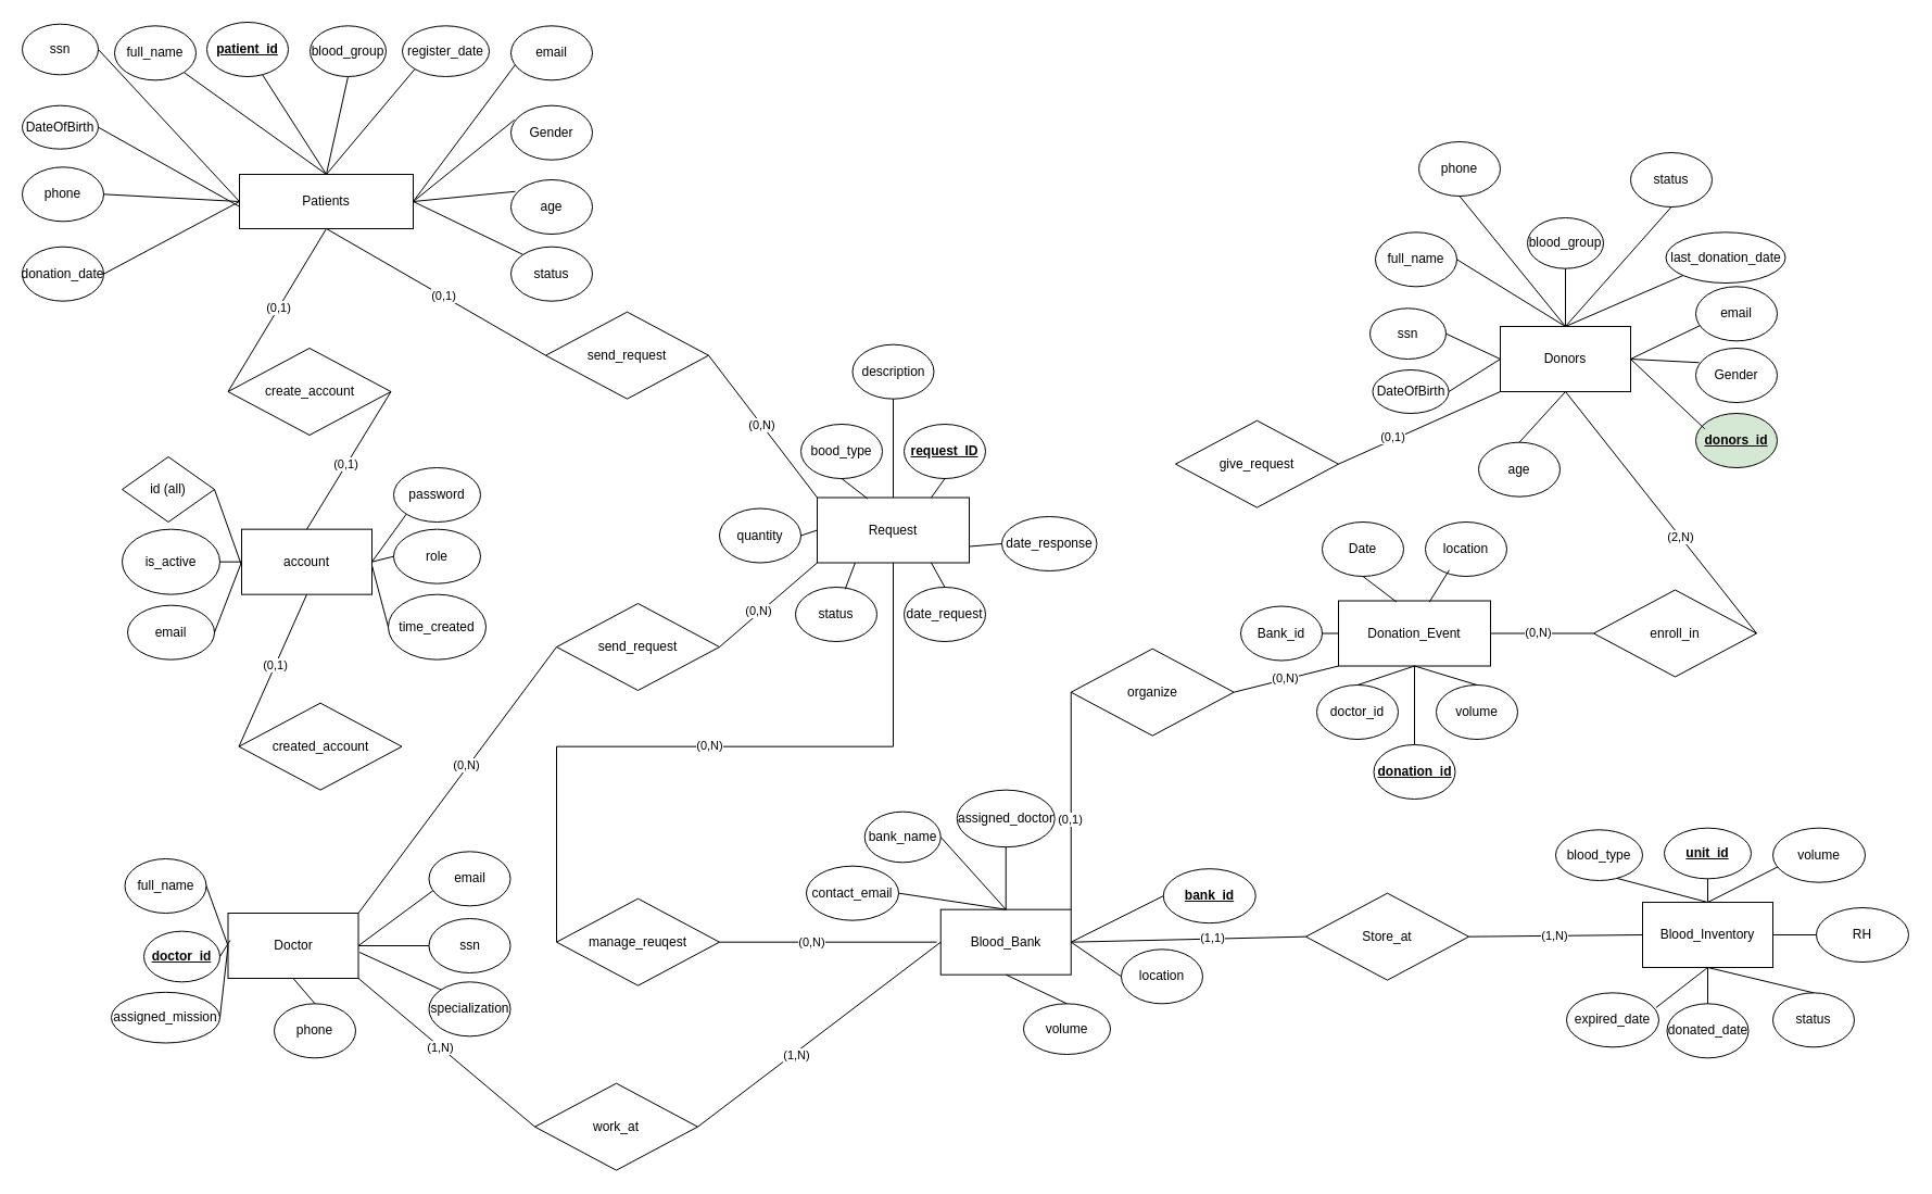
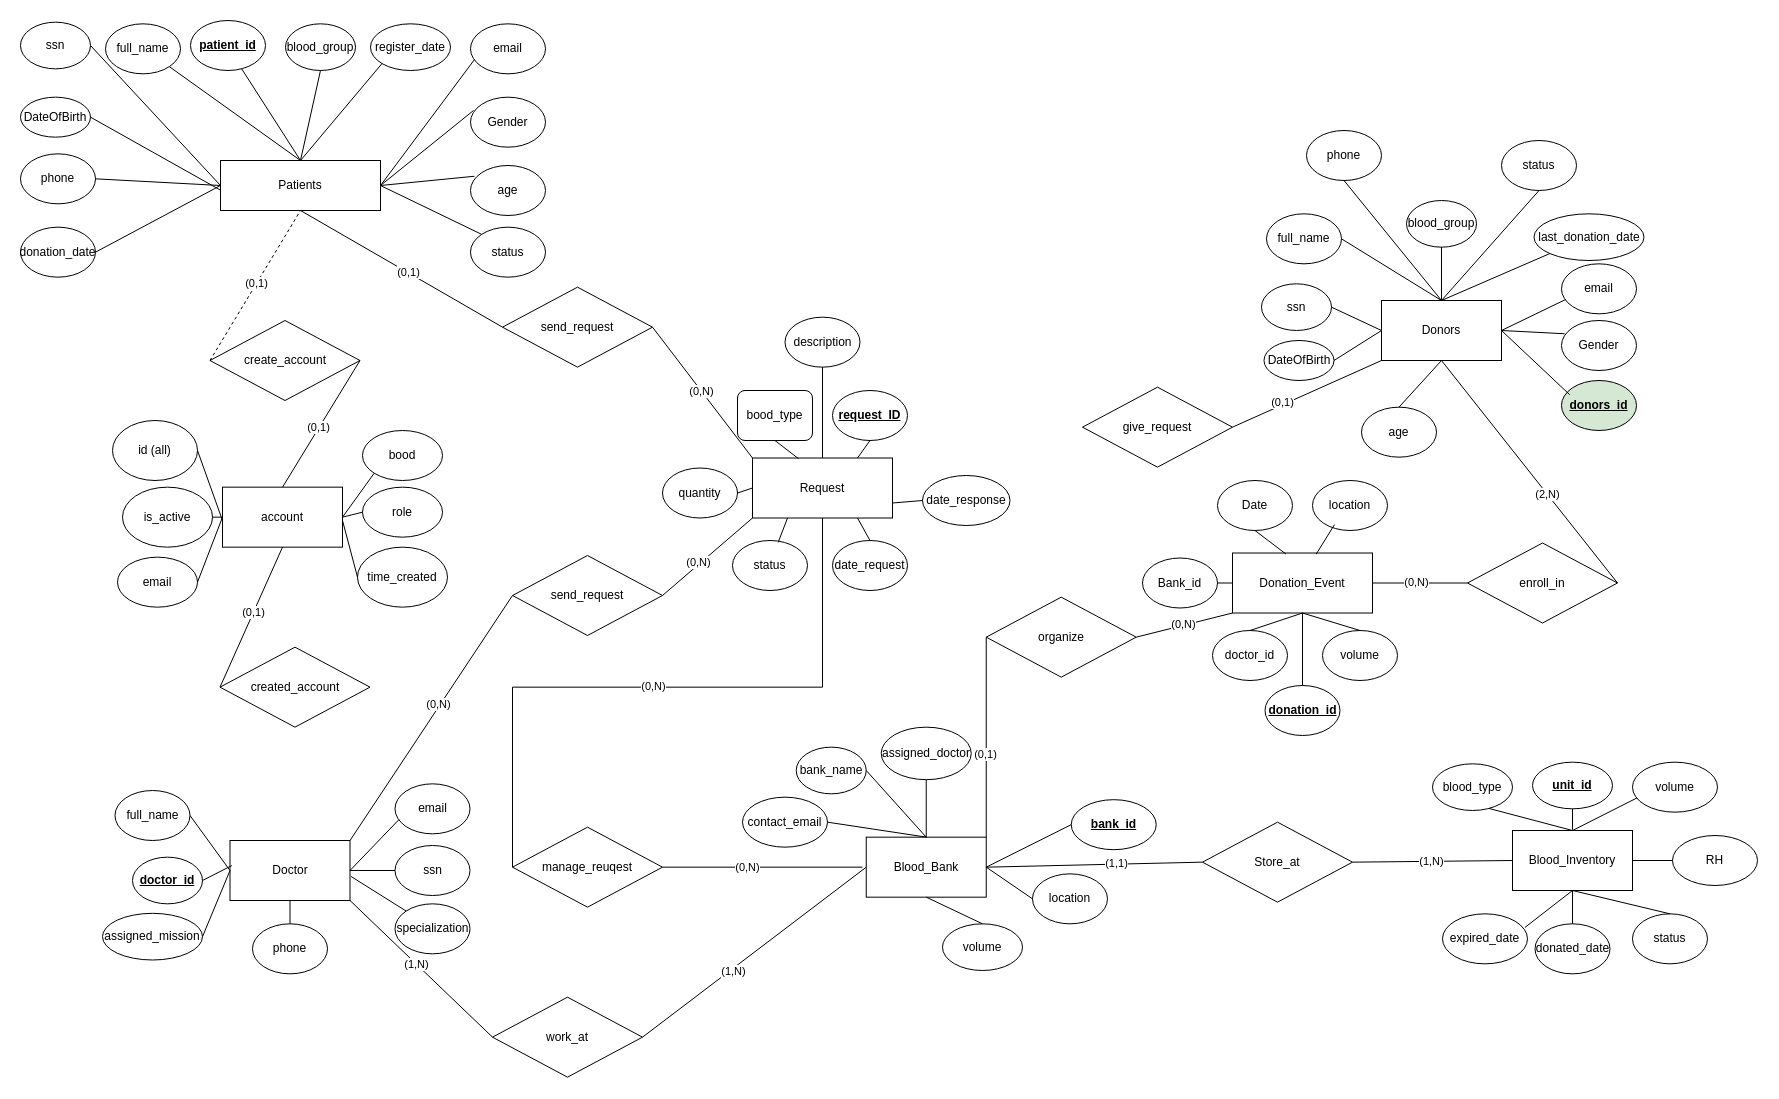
- <mxCell id="57" value="" style="endArrow=none;html=1;rounded=0;exitX=0;exitY=0.5;exitDx=0;exitDy=0;entryX=0.5;entryY=1;entryDx=0;entryDy=0;" parent="1" source="55" target="68" edge="1"><mxGeometry width="50" height="50" relative="1" as="geometry"><mxPoint x="442" y="336.67" as="sourcePoint" /><mxPoint x="272" y="79.67" as="targetPoint" /></mxGeometry></mxCell>
+ <mxCell id="57" value="" style="endArrow=none;html=1;rounded=0;exitX=0;exitY=0.5;exitDx=0;exitDy=0;entryX=0.5;entryY=1;entryDx=0;entryDy=0;dashed=1;" parent="1" source="55" target="68" edge="1"><mxGeometry width="50" height="50" relative="1" as="geometry"><mxPoint x="442" y="336.67" as="sourcePoint" /><mxPoint x="272" y="79.67" as="targetPoint" /></mxGeometry></mxCell>
- <mxCell id="31" value="bood_type" style="ellipse;whiteSpace=wrap;html=1;" parent="27" vertex="1"><mxGeometry x="75" width="75" height="50" as="geometry" /></mxCell>
+ <mxCell id="31" value="bood_type" style="whiteSpace=wrap;html=1;rounded=1;" parent="27" vertex="1"><mxGeometry x="75" width="75" height="50" as="geometry" /></mxCell>
- <mxCell id="47" value="id (all)" style="rhombus;whiteSpace=wrap;html=1;" parent="41" vertex="1"><mxGeometry x="-1.066e-14" y="20.0" width="85" height="60" as="geometry" /></mxCell>
+ <mxCell id="47" value="id (all)" style="ellipse;whiteSpace=wrap;html=1;" parent="41" vertex="1"><mxGeometry x="-1.066e-14" y="20.0" width="85" height="60" as="geometry" /></mxCell>
- <mxCell id="43" value="password" style="ellipse;whiteSpace=wrap;html=1;" parent="41" vertex="1"><mxGeometry x="250" y="30.0" width="80" height="50" as="geometry" /></mxCell>
+ <mxCell id="43" value="bood" style="ellipse;whiteSpace=wrap;html=1;" parent="41" vertex="1"><mxGeometry x="250" y="30.0" width="80" height="50" as="geometry" /></mxCell>
- <mxCell id="46" value="is_active" style="ellipse;whiteSpace=wrap;html=1;" parent="41" vertex="1"><mxGeometry y="86.66" width="90" height="60" as="geometry" /></mxCell>
+ <mxCell id="46" value="is_active" style="ellipse;whiteSpace=wrap;html=1;" parent="41" vertex="1"><mxGeometry x="10" y="86.66" width="90" height="60" as="geometry" /></mxCell>
- <mxCell id="12" value="Doctor" style="rounded=0;whiteSpace=wrap;html=1;" parent="11" vertex="1"><mxGeometry x="67.5" y="63.34" width="120" height="60" as="geometry" /></mxCell>
+ <mxCell id="12" value="Doctor" style="rounded=0;whiteSpace=wrap;html=1;" parent="11" vertex="1"><mxGeometry x="87.5" y="63.34" width="120" height="60" as="geometry" /></mxCell>
